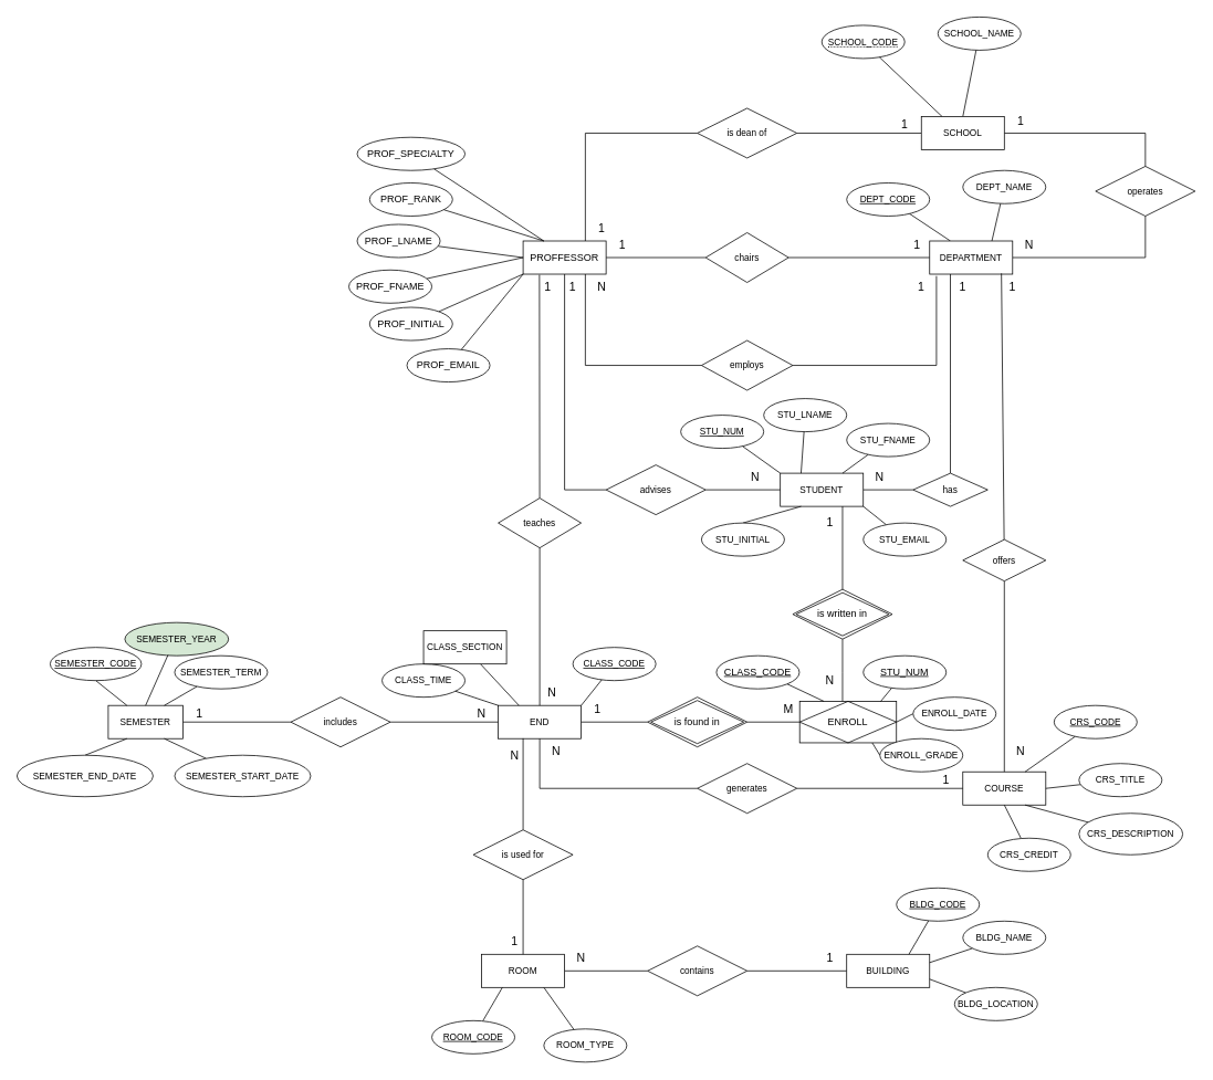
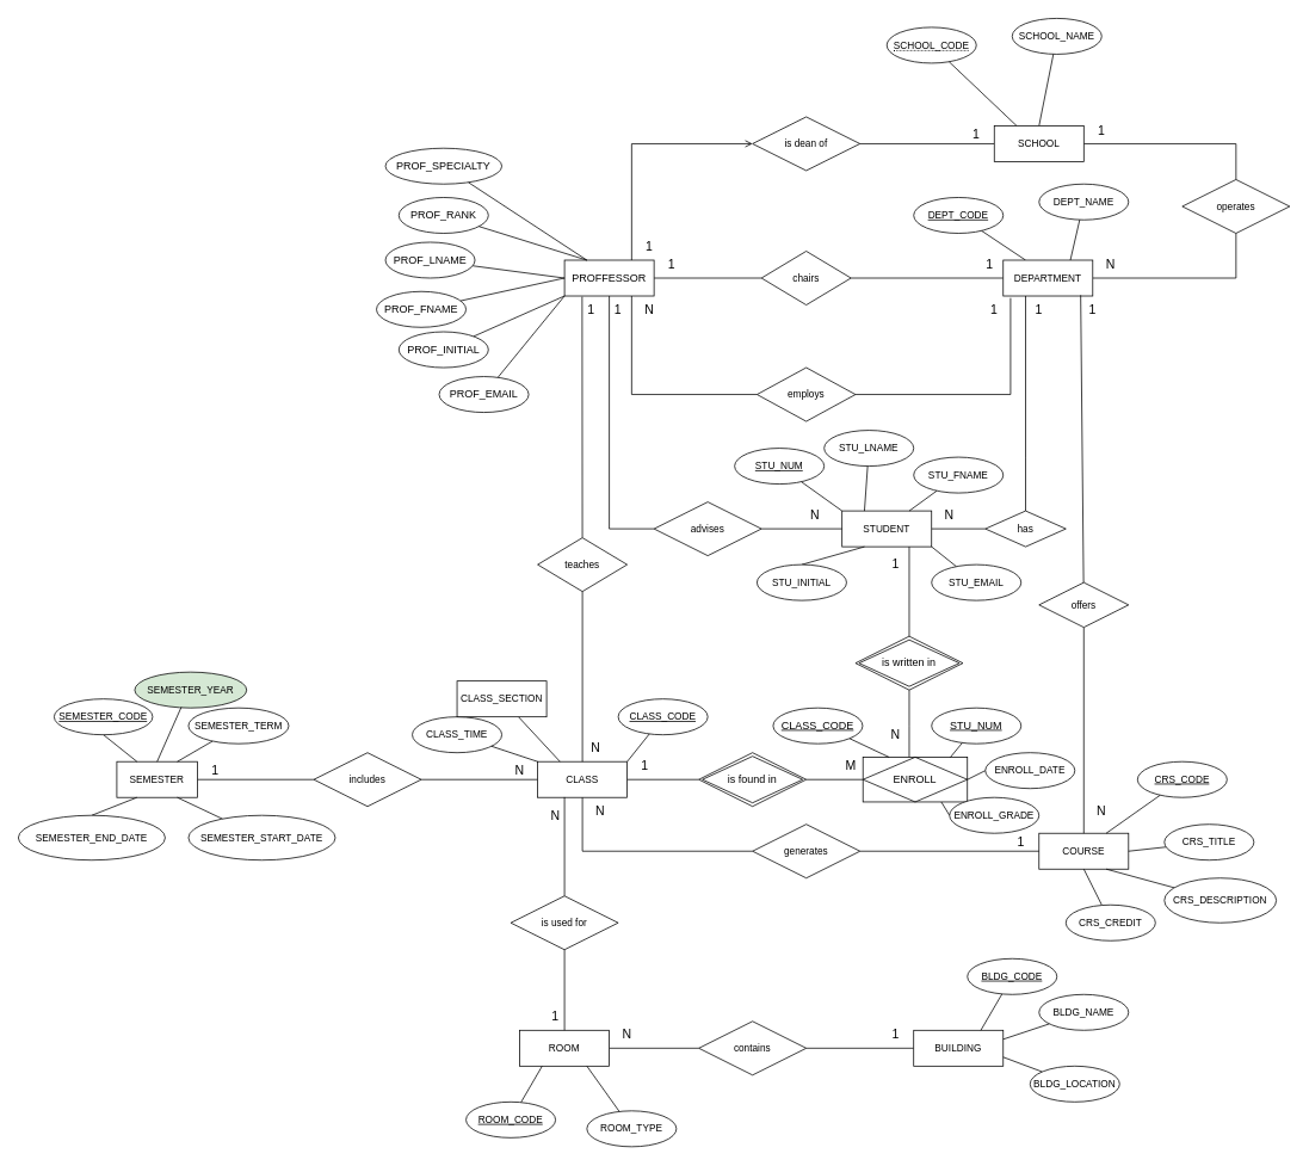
- <mxCell id="14" style="edgeStyle=orthogonalEdgeStyle;rounded=0;orthogonalLoop=1;jettySize=auto;html=1;exitX=0.75;exitY=0;exitDx=0;exitDy=0;entryX=0;entryY=0.5;entryDx=0;entryDy=0;endArrow=none;endFill=0;" parent="1" source="25" target="3" edge="1"><mxGeometry relative="1" as="geometry" /></mxCell>
+ <mxCell id="14" style="edgeStyle=orthogonalEdgeStyle;rounded=0;orthogonalLoop=1;jettySize=auto;html=1;exitX=0.75;exitY=0;exitDx=0;exitDy=0;entryX=0;entryY=0.5;entryDx=0;entryDy=0;endArrow=open;endFill=0;" parent="1" source="25" target="3" edge="1"><mxGeometry relative="1" as="geometry" /></mxCell>
- <mxCell id="61" value="END" style="whiteSpace=wrap;html=1;align=center;fontFamily=Helvetica;fontSize=11;fontColor=default;" parent="1" vertex="1"><mxGeometry x="600" y="850" width="100" height="40" as="geometry" /></mxCell>
+ <mxCell id="61" value="CLASS" style="whiteSpace=wrap;html=1;align=center;fontFamily=Helvetica;fontSize=11;fontColor=default;" parent="1" vertex="1"><mxGeometry x="600" y="850" width="100" height="40" as="geometry" /></mxCell>
